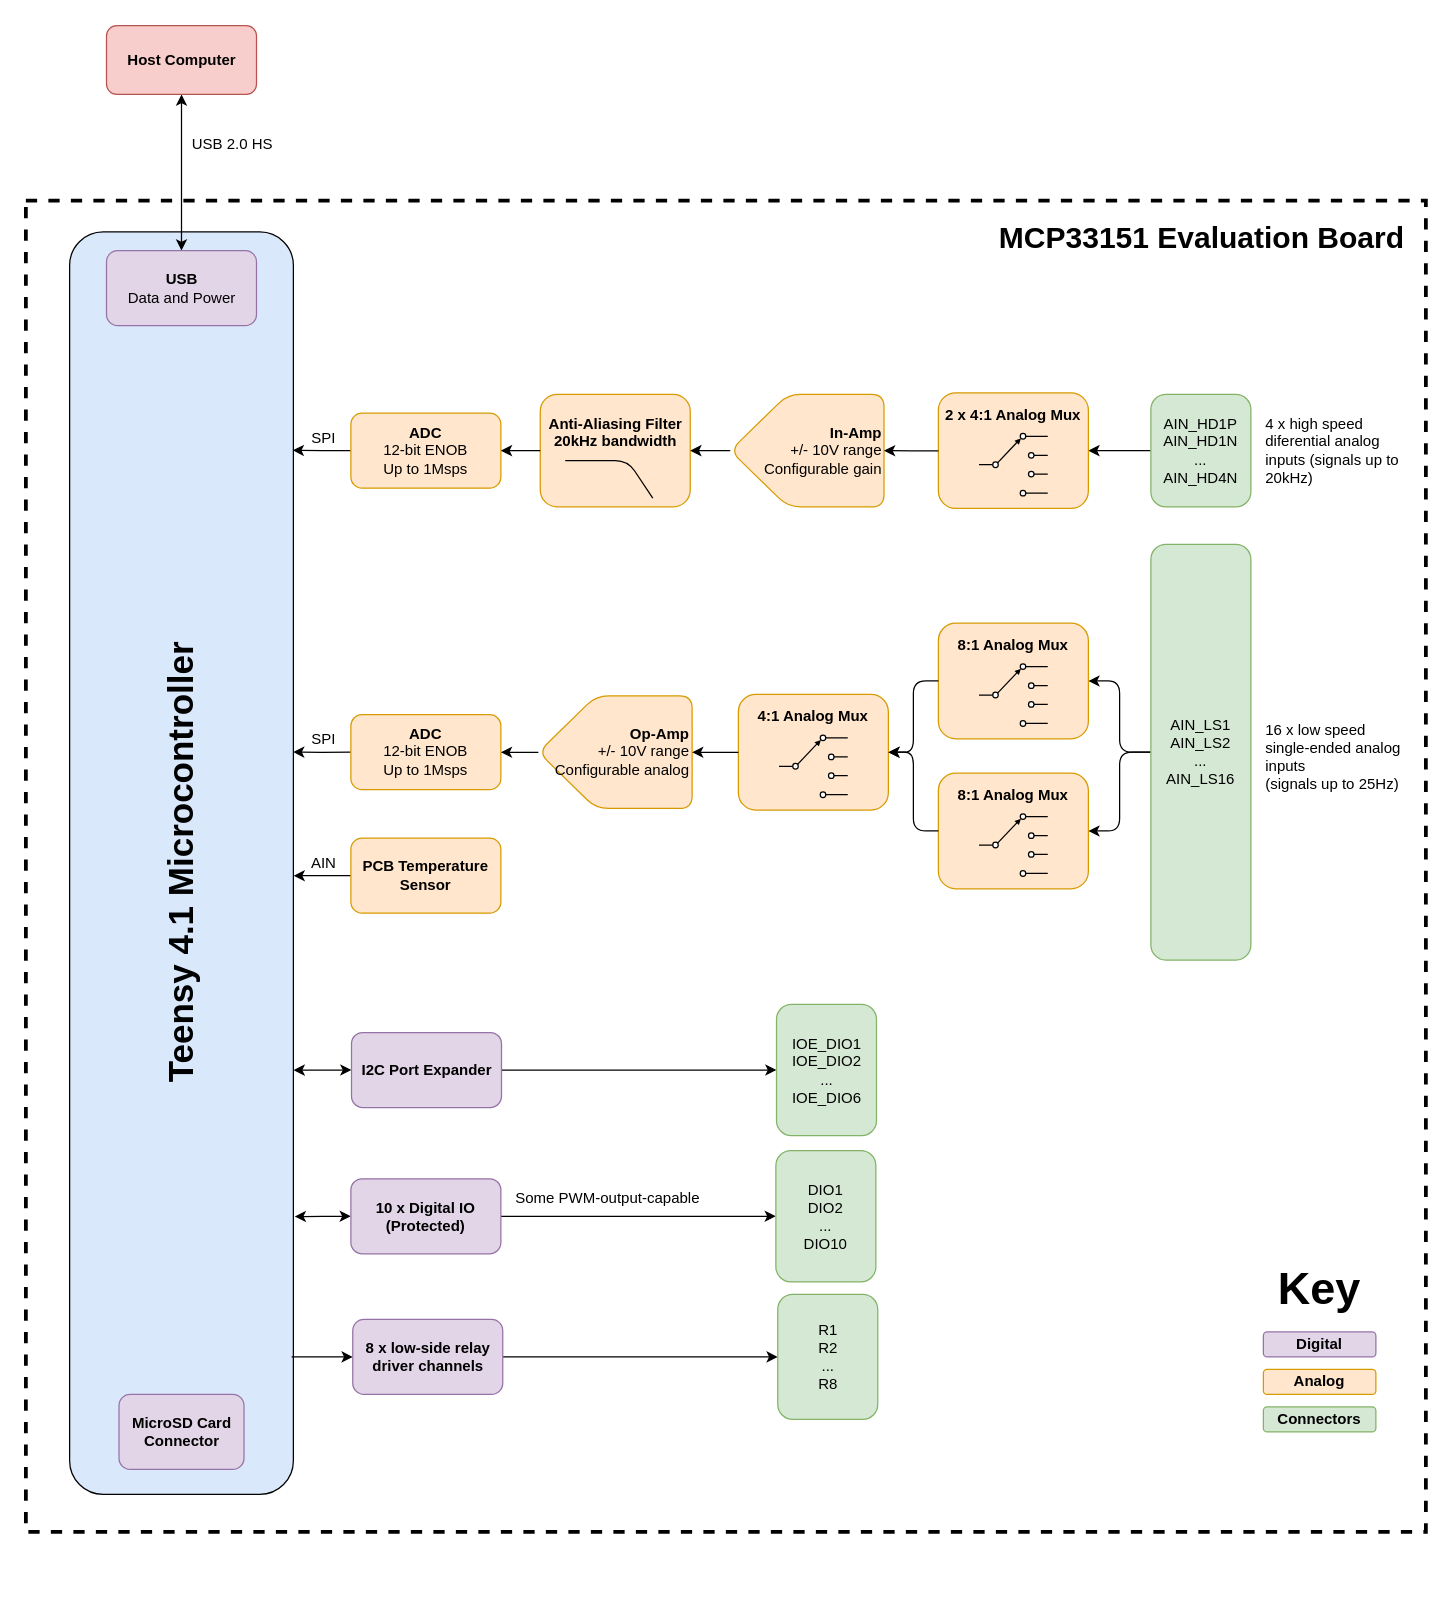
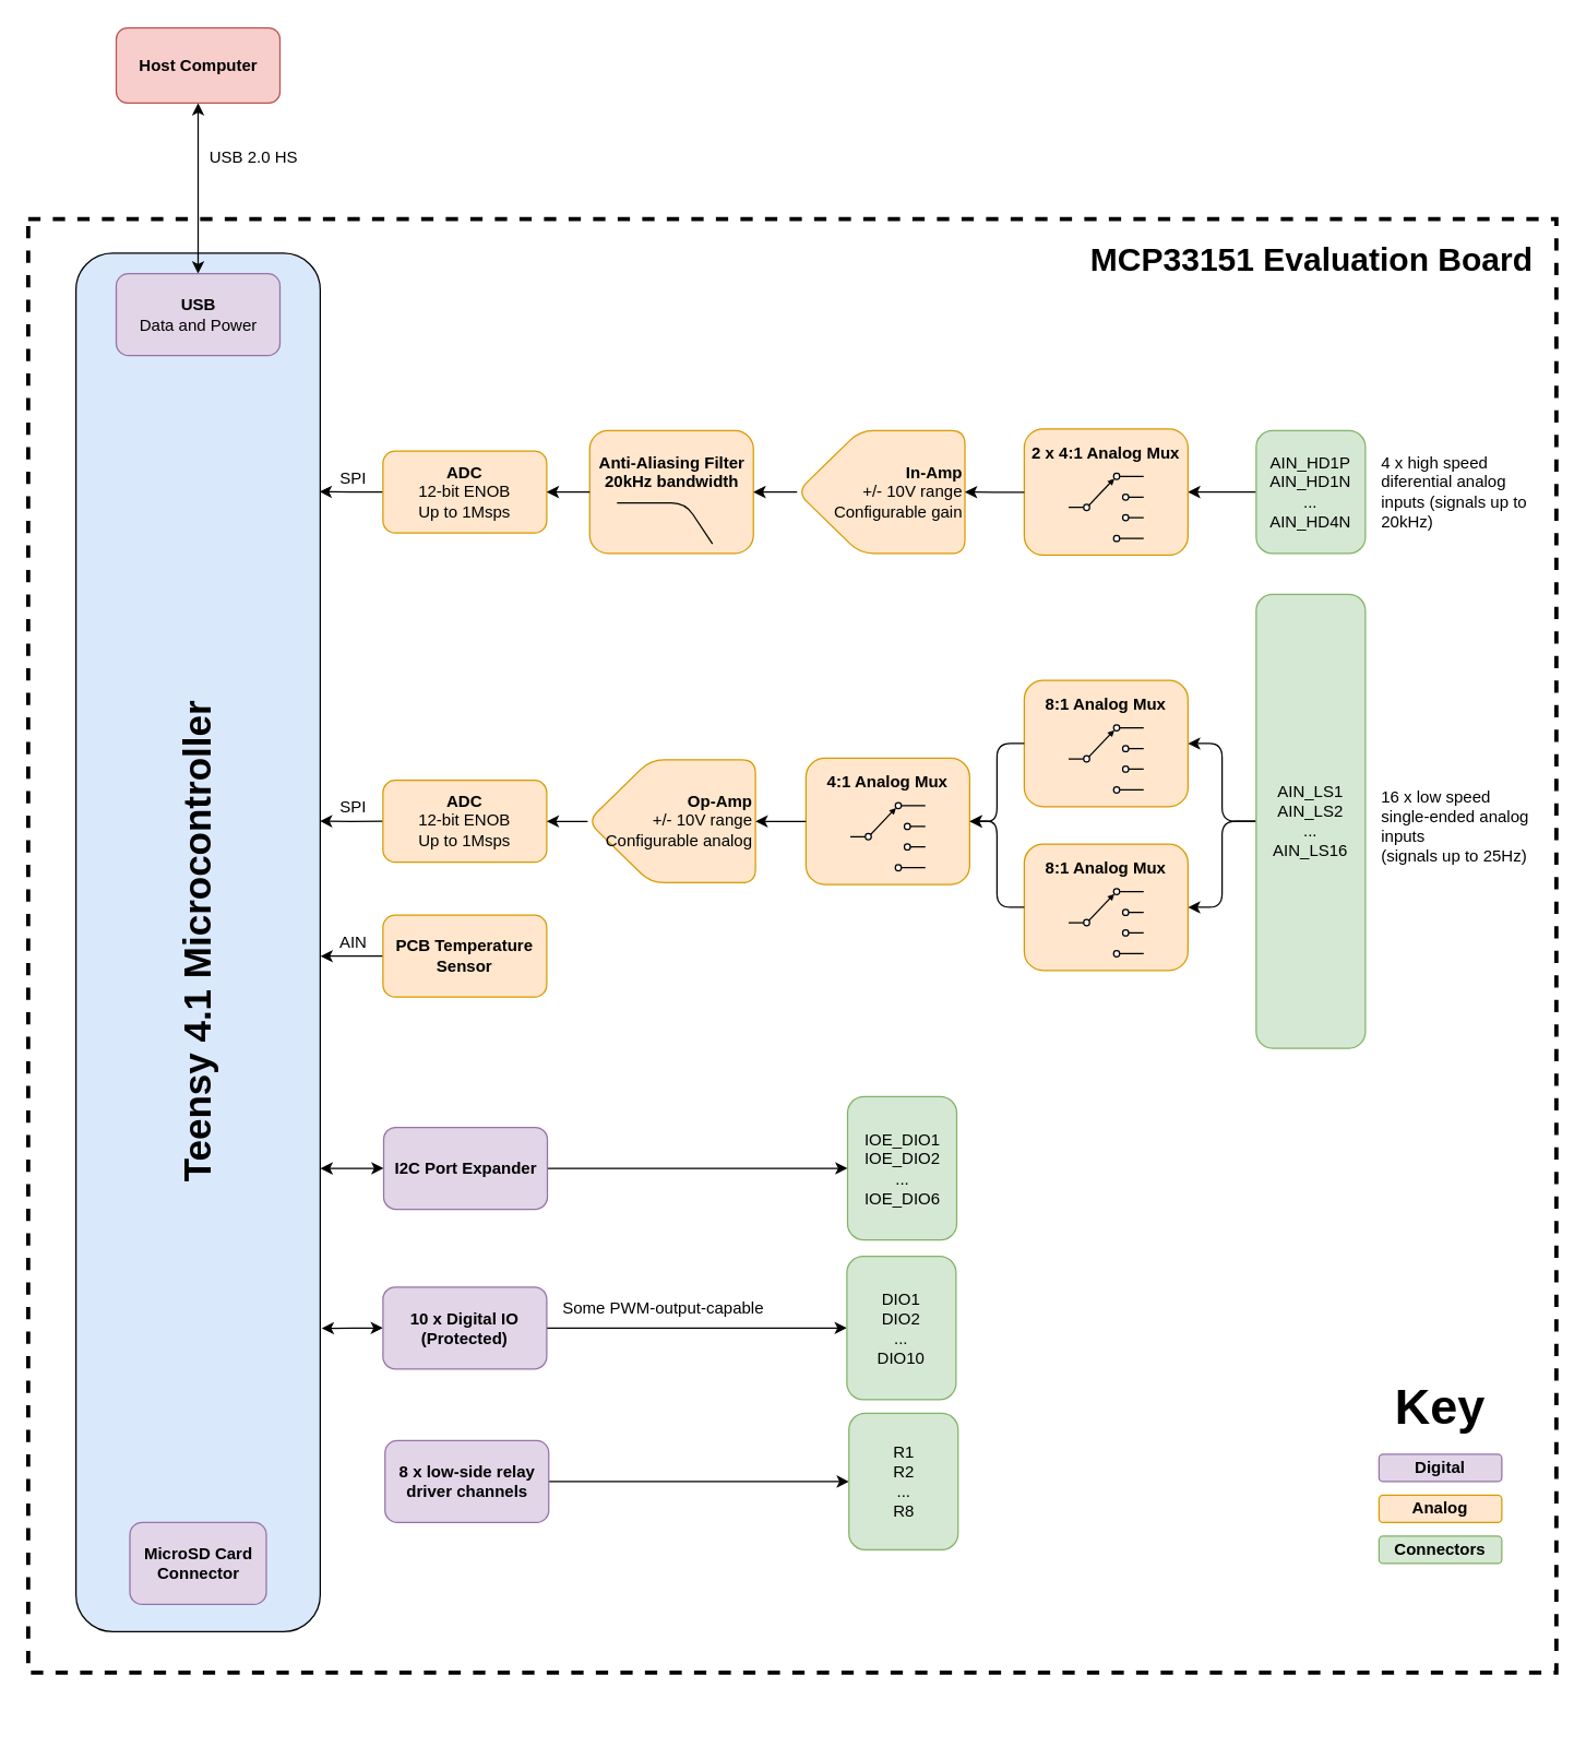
- <mxCell id="9" style="edgeStyle=orthogonalEdgeStyle;rounded=0;orthogonalLoop=1;jettySize=auto;html=1;exitX=0;exitY=0.5;exitDx=0;exitDy=0;entryX=0.992;entryY=0.891;entryDx=0;entryDy=0;entryPerimeter=0;startArrow=classic;startFill=1;endArrow=none;endFill=0;" edge="1" parent="1" source="10" target="3"><mxGeometry relative="1" as="geometry" /></mxCell>
